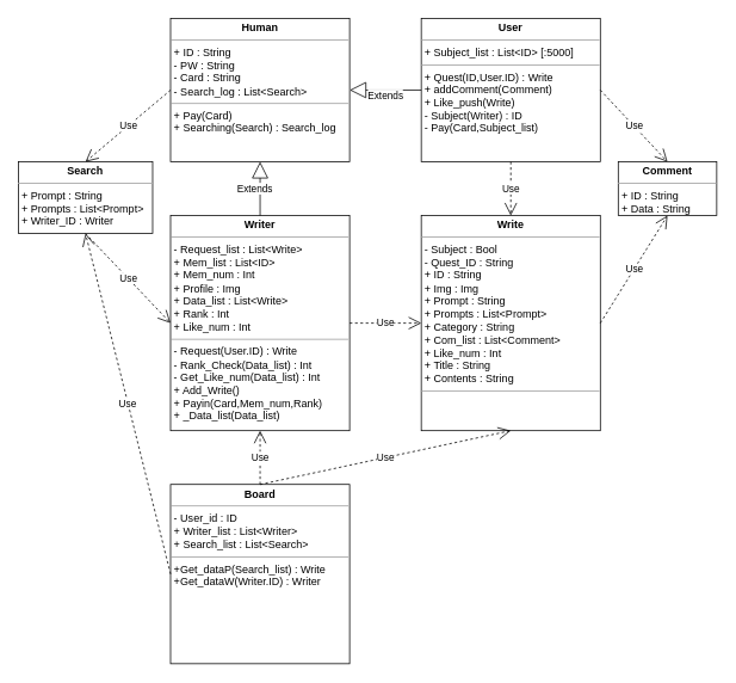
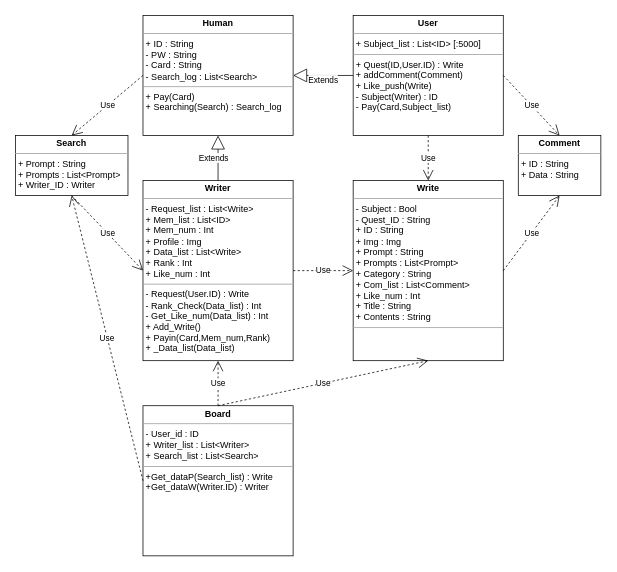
- <mxCell id="10" value="&lt;p style=&quot;margin:0px;margin-top:4px;text-align:center;&quot;&gt;&lt;b&gt;Comment&lt;/b&gt;&lt;/p&gt;&lt;hr size=&quot;1&quot;&gt;&lt;p style=&quot;margin:0px;margin-left:4px;&quot;&gt;+ ID : String&lt;/p&gt;&lt;p style=&quot;margin:0px;margin-left:4px;&quot;&gt;+ Data : String&lt;/p&gt;" style="verticalAlign=top;align=left;overflow=fill;fontSize=12;fontFamily=Helvetica;html=1;rounded=0;shadow=0;comic=0;labelBackgroundColor=none;strokeWidth=1" parent="1" vertex="1"><mxGeometry x="690" y="180" width="110" height="60" as="geometry" /></mxCell>
+ <mxCell id="10" value="&lt;p style=&quot;margin:0px;margin-top:4px;text-align:center;&quot;&gt;&lt;b&gt;Comment&lt;/b&gt;&lt;/p&gt;&lt;hr size=&quot;1&quot;&gt;&lt;p style=&quot;margin:0px;margin-left:4px;&quot;&gt;+ ID : String&lt;/p&gt;&lt;p style=&quot;margin:0px;margin-left:4px;&quot;&gt;+ Data : String&lt;/p&gt;" style="verticalAlign=top;align=left;overflow=fill;fontSize=12;fontFamily=Helvetica;html=1;rounded=0;shadow=0;comic=0;labelBackgroundColor=none;strokeWidth=1" parent="1" vertex="1"><mxGeometry x="690" y="180" width="110" height="80" as="geometry" /></mxCell>
